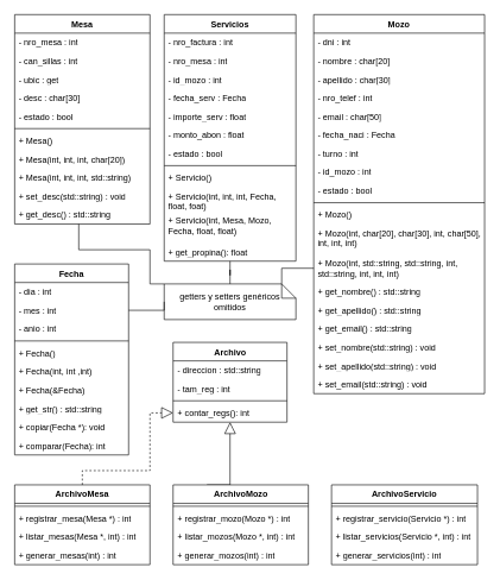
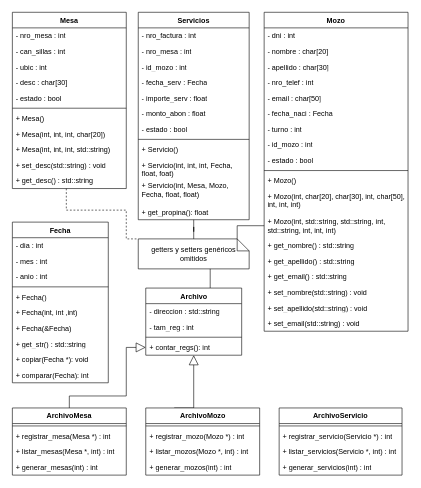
- <mxCell id="5" value="- ubic : get" style="text;strokeColor=none;fillColor=none;align=left;verticalAlign=top;spacingLeft=4;spacingRight=4;overflow=hidden;rotatable=0;points=[[0,0.5],[1,0.5]];portConstraint=eastwest;whiteSpace=wrap;html=1;" parent="2" vertex="1"><mxGeometry y="78" width="190" height="26" as="geometry" /></mxCell>
+ <mxCell id="5" value="- ubic : int" style="text;strokeColor=none;fillColor=none;align=left;verticalAlign=top;spacingLeft=4;spacingRight=4;overflow=hidden;rotatable=0;points=[[0,0.5],[1,0.5]];portConstraint=eastwest;whiteSpace=wrap;html=1;" parent="2" vertex="1"><mxGeometry y="78" width="190" height="26" as="geometry" /></mxCell>
- <mxCell id="61" style="edgeStyle=orthogonalEdgeStyle;rounded=0;orthogonalLoop=1;jettySize=auto;html=1;entryX=0;entryY=0;entryDx=0;entryDy=0;entryPerimeter=0;endArrow=none;startFill=0;" parent="1" source="2" target="15" edge="1"><mxGeometry relative="1" as="geometry"><Array as="points"><mxPoint x="110" y="350" /><mxPoint x="210" y="350" /><mxPoint x="210" y="398" /></Array></mxGeometry></mxCell>
+ <mxCell id="61" style="edgeStyle=orthogonalEdgeStyle;rounded=0;orthogonalLoop=1;jettySize=auto;html=1;entryX=0;entryY=0;entryDx=0;entryDy=0;entryPerimeter=0;endArrow=none;startFill=0;dashed=1;" parent="1" source="2" target="15" edge="1"><mxGeometry relative="1" as="geometry"><Array as="points"><mxPoint x="110" y="350" /><mxPoint x="210" y="350" /><mxPoint x="210" y="398" /></Array></mxGeometry></mxCell>
- <mxCell id="62" style="edgeStyle=orthogonalEdgeStyle;rounded=0;orthogonalLoop=1;jettySize=auto;html=1;entryX=0;entryY=0.5;entryDx=0;entryDy=0;entryPerimeter=0;endArrow=none;startFill=0;exitX=1;exitY=0.5;exitDx=0;exitDy=0;" parent="1" source="52" target="15" edge="1"><mxGeometry relative="1" as="geometry"><Array as="points"><mxPoint x="230" y="435" /></Array></mxGeometry></mxCell>
+ <mxCell id="64" style="edgeStyle=orthogonalEdgeStyle;rounded=0;orthogonalLoop=1;jettySize=auto;html=1;endArrow=none;startFill=0;" parent="1" source="65" target="15" edge="1"><mxGeometry relative="1" as="geometry"><Array as="points"><mxPoint x="350" y="450" /><mxPoint x="350" y="450" /></Array></mxGeometry></mxCell>
- <mxCell id="70" style="edgeStyle=orthogonalEdgeStyle;rounded=0;orthogonalLoop=1;jettySize=auto;html=1;entryX=0;entryY=0.5;entryDx=0;entryDy=0;endArrow=block;endFill=0;endSize=14;dashed=1;" parent="1" source="71" target="69" edge="1"><mxGeometry relative="1" as="geometry"><Array as="points"><mxPoint x="115" y="660" /><mxPoint x="210" y="660" /><mxPoint x="210" y="579" /></Array></mxGeometry></mxCell>
+ <mxCell id="70" style="edgeStyle=orthogonalEdgeStyle;rounded=0;orthogonalLoop=1;jettySize=auto;html=1;entryX=0;entryY=0.5;entryDx=0;entryDy=0;endArrow=block;endFill=0;endSize=14;" parent="1" source="71" target="69" edge="1"><mxGeometry relative="1" as="geometry"><Array as="points"><mxPoint x="115" y="660" /><mxPoint x="210" y="660" /><mxPoint x="210" y="579" /></Array></mxGeometry></mxCell>
